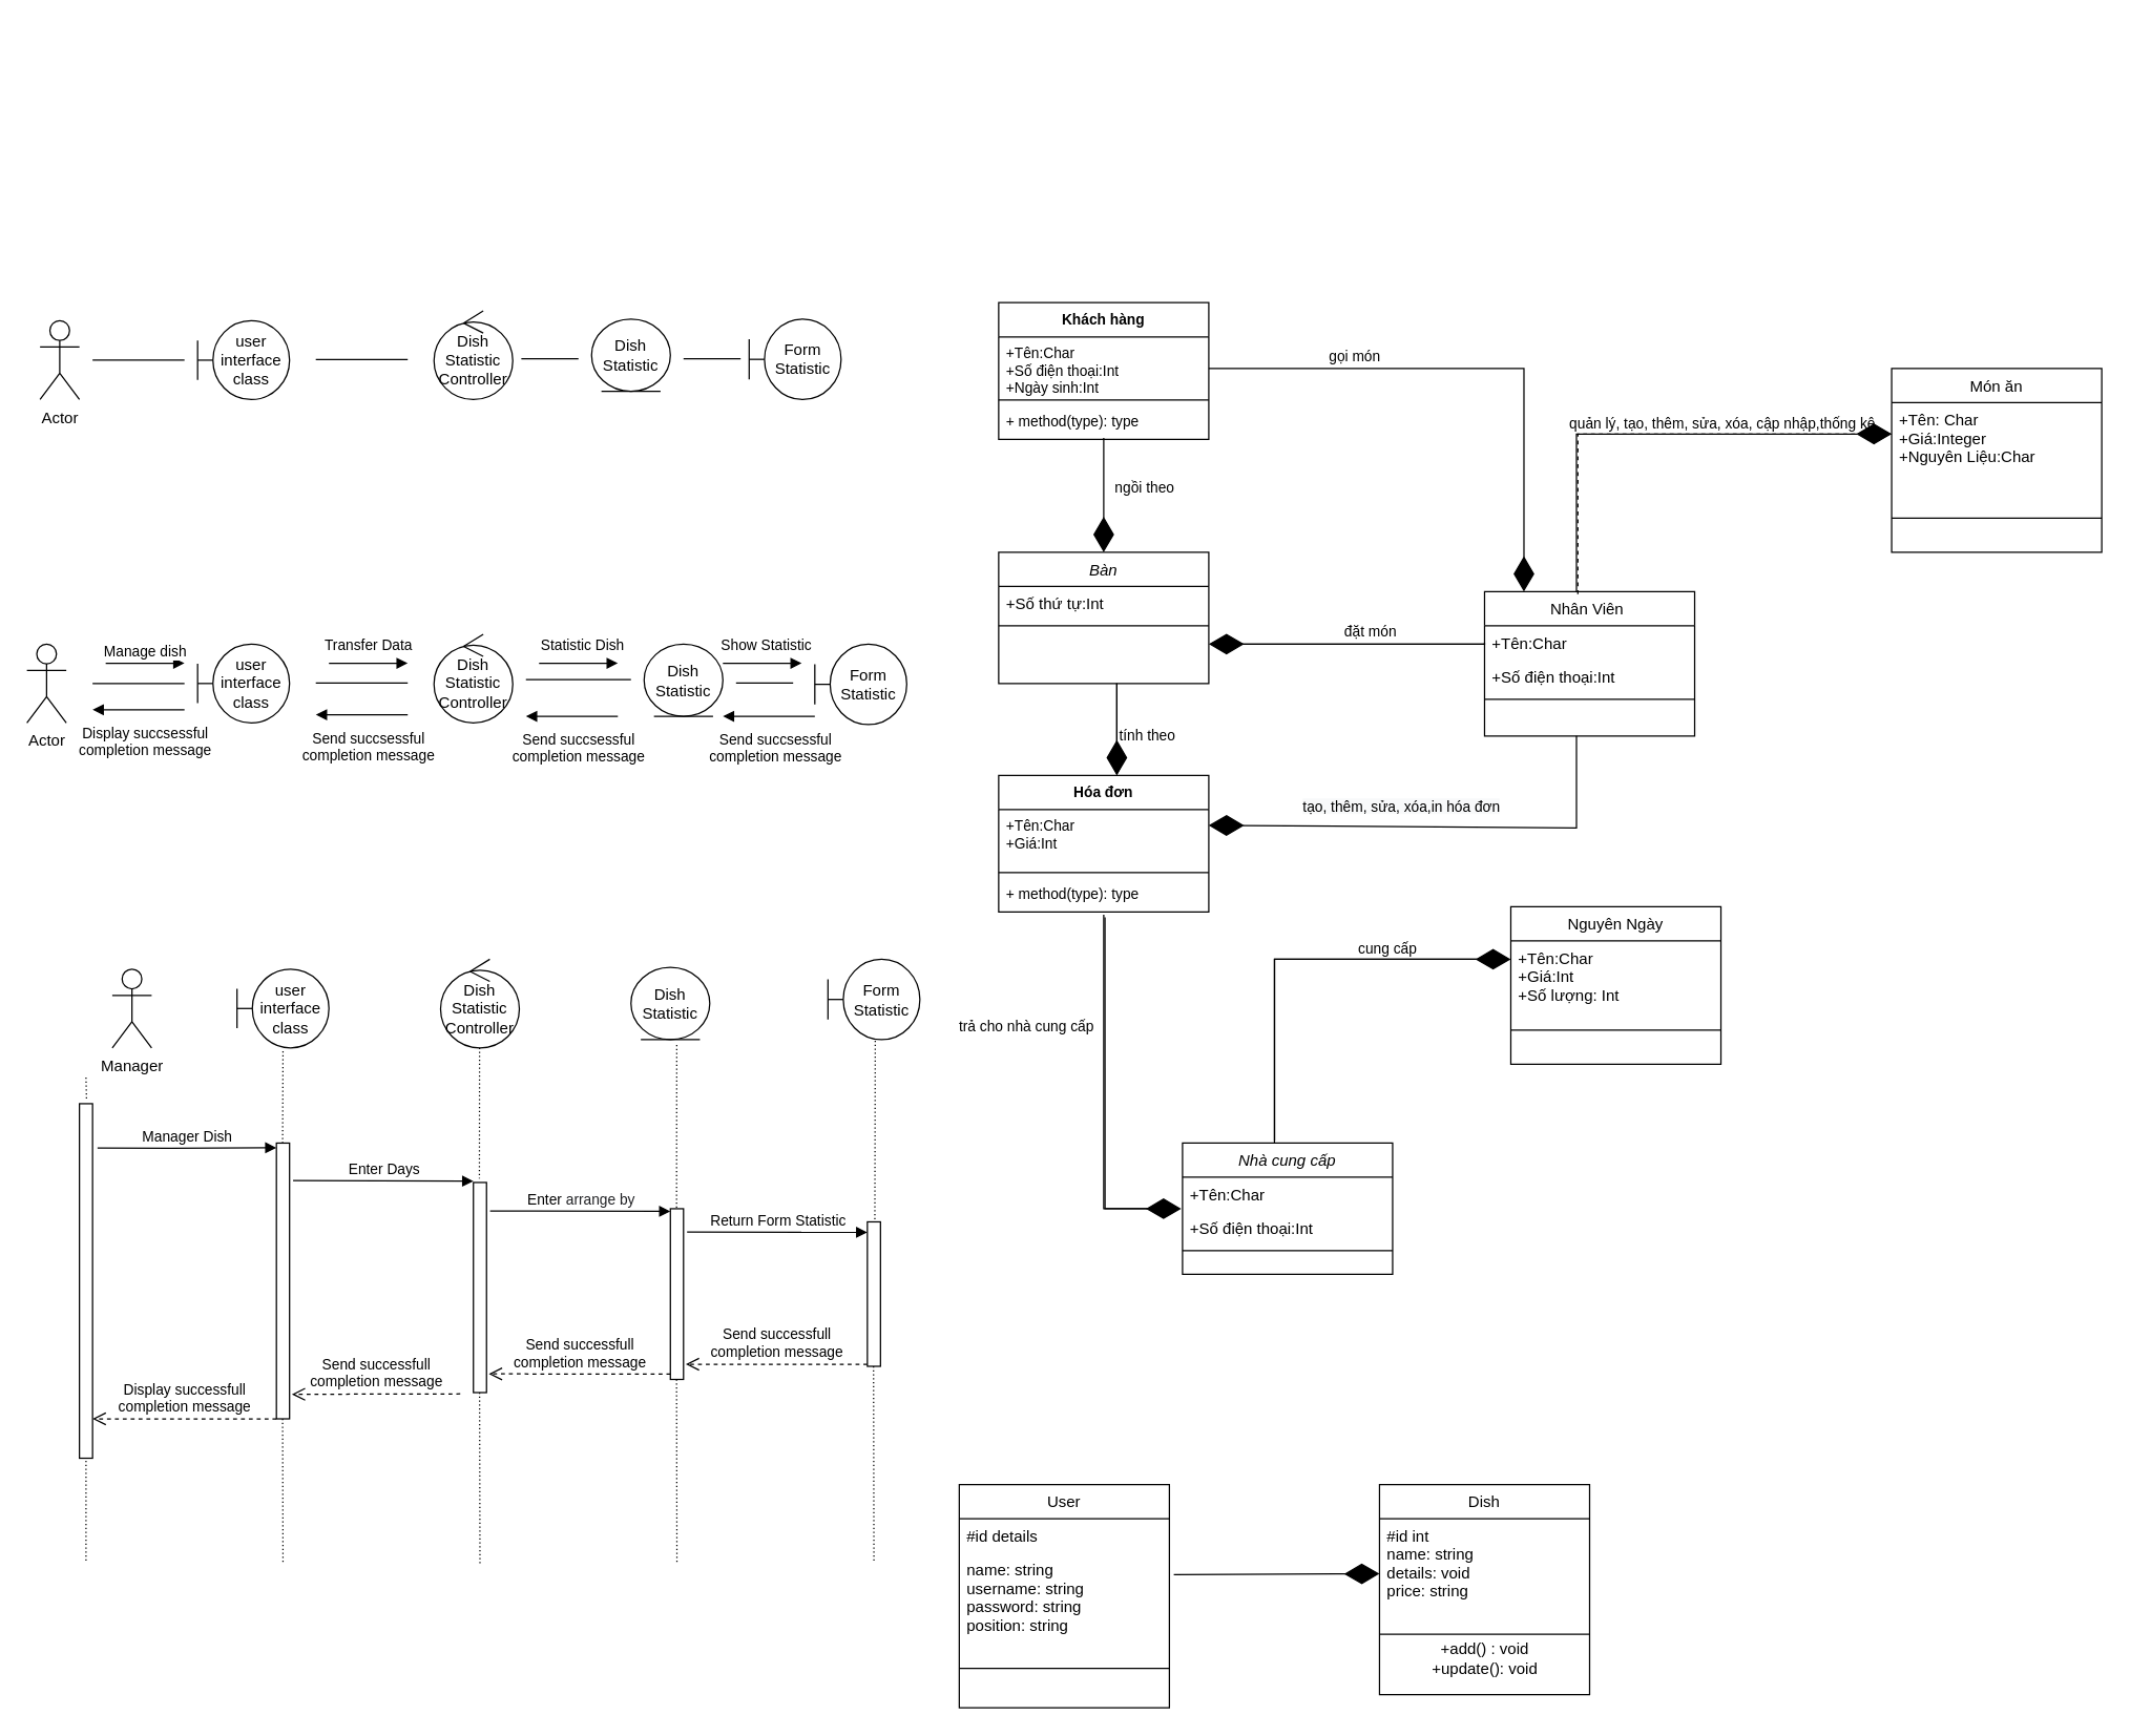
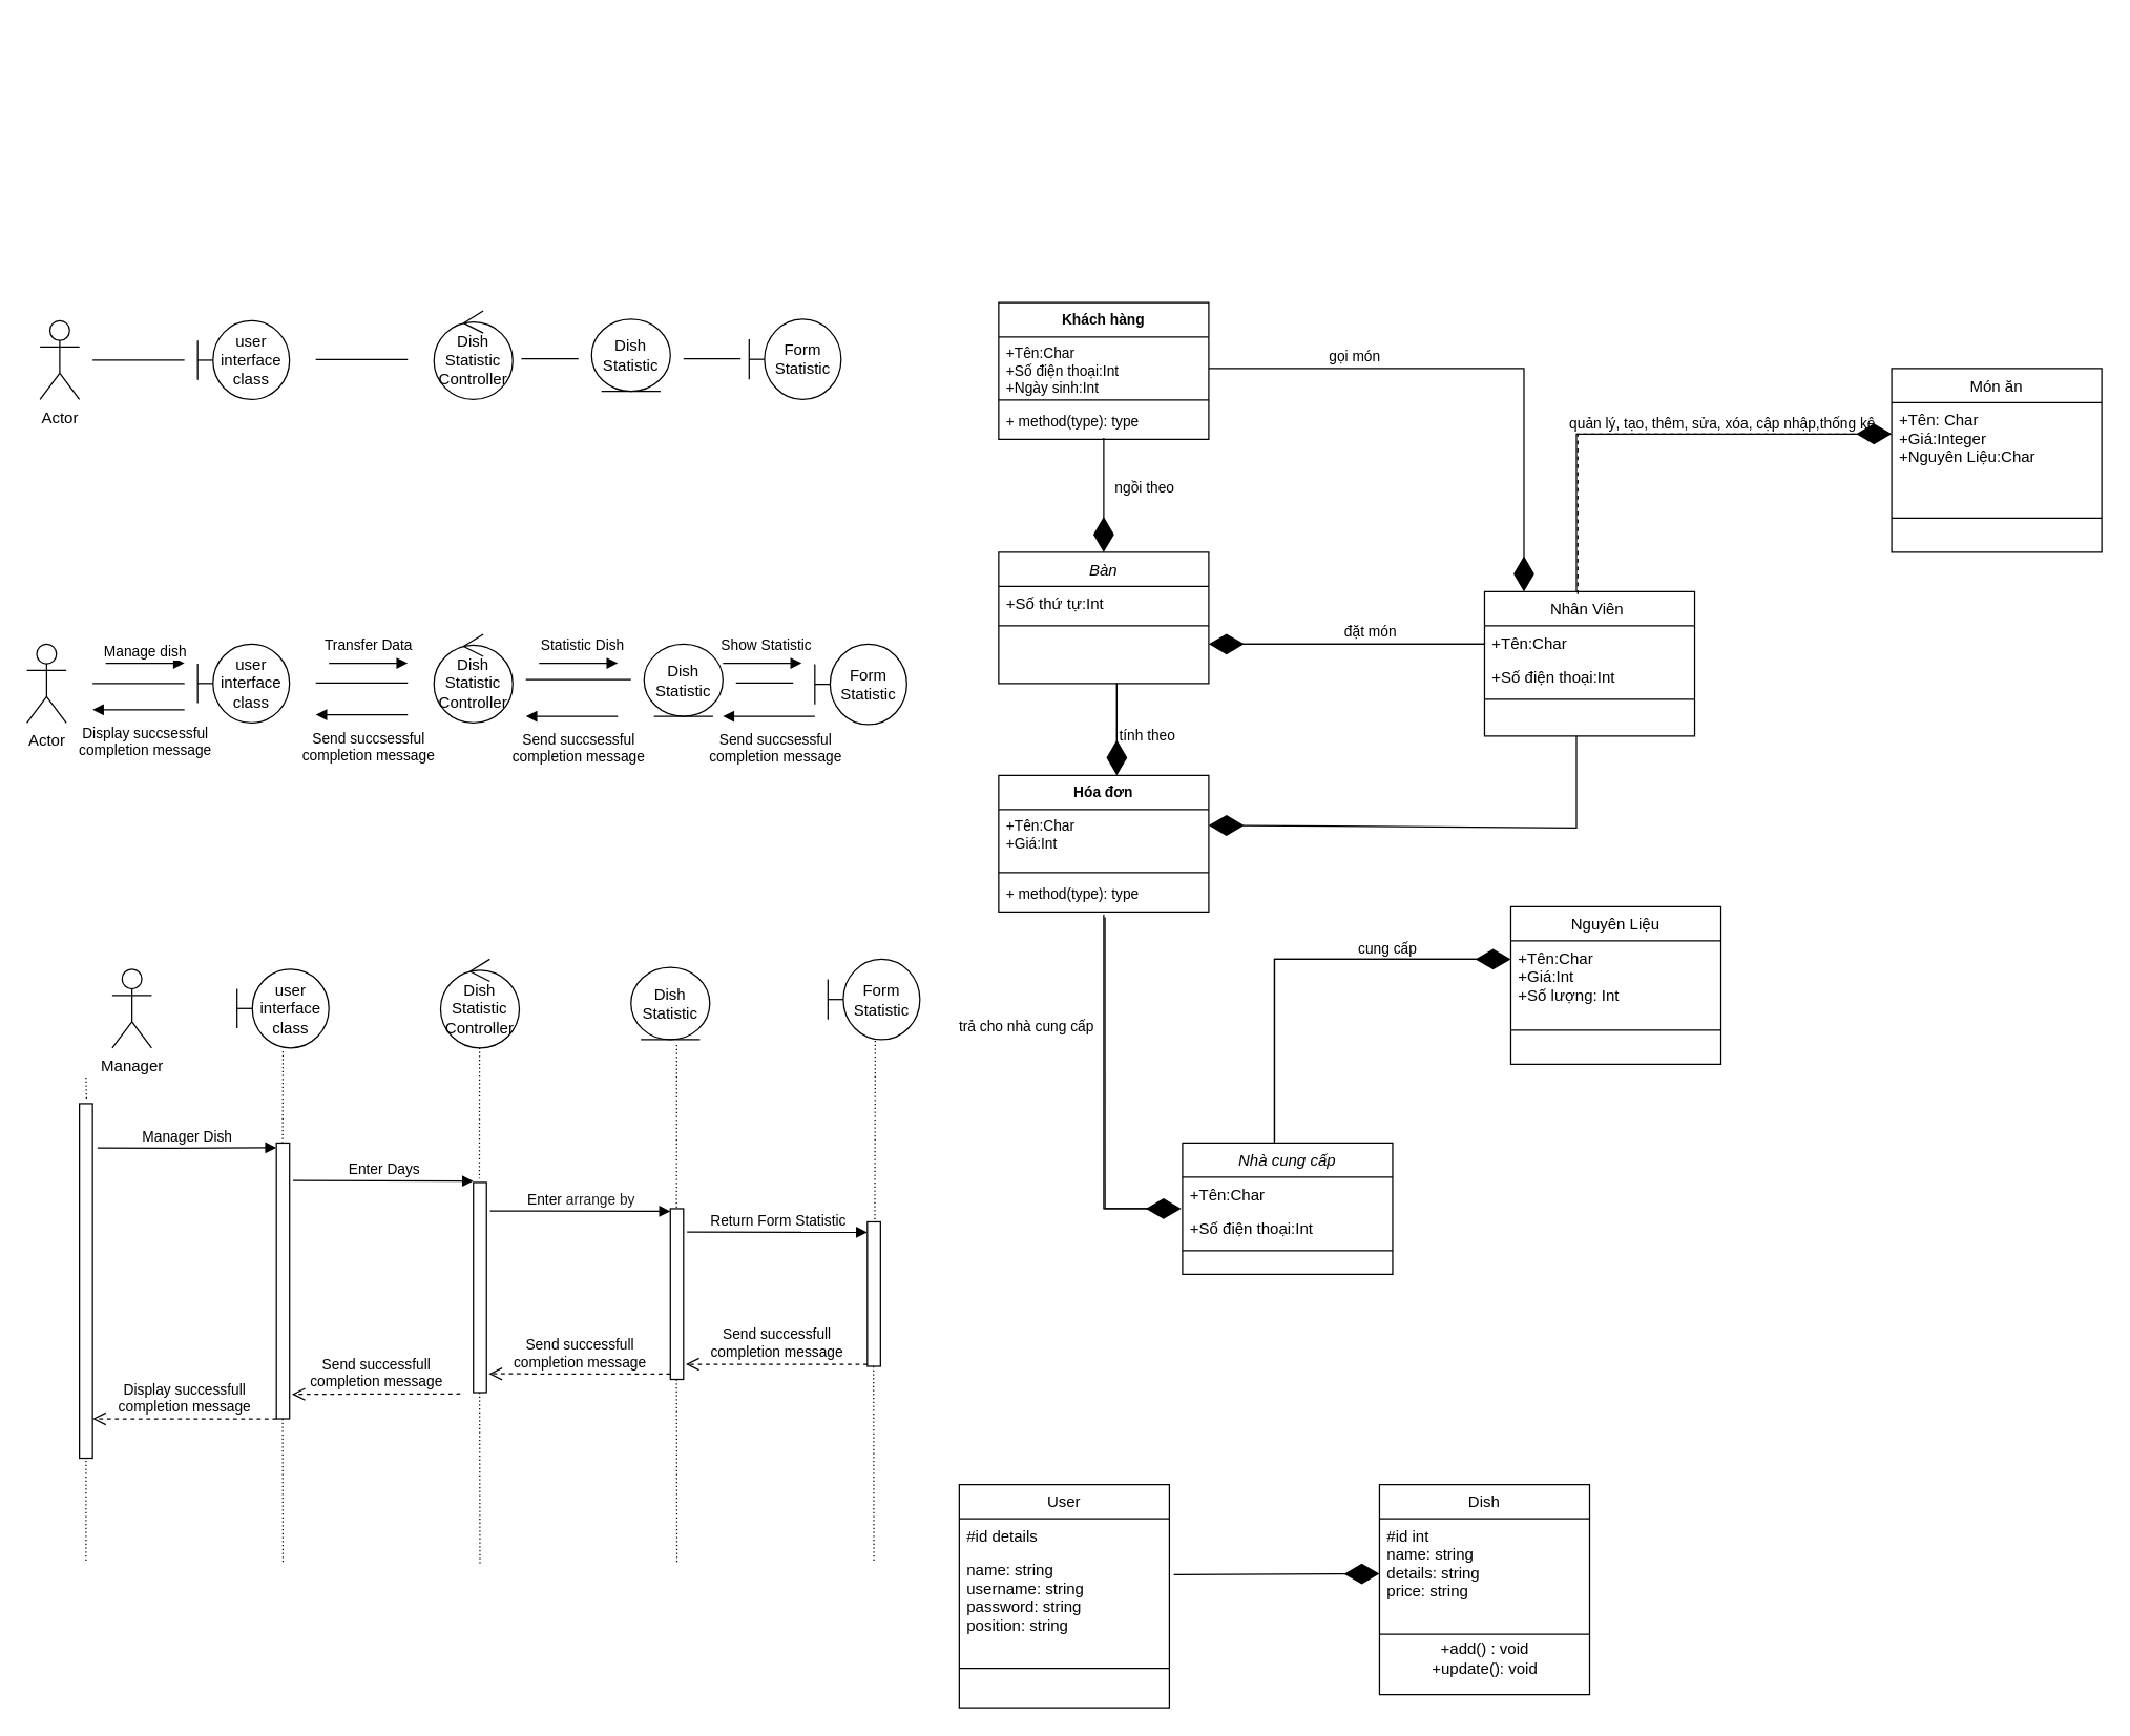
- <mxCell id="54" value="&lt;span style=&quot;color: rgb(0, 0, 0); font-family: Helvetica; font-size: 11px; font-style: normal; font-variant-ligatures: normal; font-variant-caps: normal; font-weight: 400; letter-spacing: normal; orphans: 2; text-align: center; text-indent: 0px; text-transform: none; widows: 2; word-spacing: 0px; -webkit-text-stroke-width: 0px; background-color: rgb(248, 249, 250); text-decoration-thickness: initial; text-decoration-style: initial; text-decoration-color: initial; float: none; display: inline !important;&quot;&gt;tạo, thêm, sửa, xóa,in hóa đơn&lt;/span&gt;" style="text;whiteSpace=wrap;html=1;" parent="1" vertex="1"><mxGeometry x="990" y="600" width="180" height="30" as="geometry" /></mxCell>
- <mxCell id="6" value="Nguyên Ngày" style="swimlane;fontStyle=0;align=center;verticalAlign=top;childLayout=stackLayout;horizontal=1;startSize=26;horizontalStack=0;resizeParent=1;resizeLast=0;collapsible=1;marginBottom=0;rounded=0;shadow=0;strokeWidth=1;" parent="1" vertex="1"><mxGeometry x="1150" y="690" width="160" height="120" as="geometry"><mxRectangle x="340" y="380" width="170" height="26" as="alternateBounds" /></mxGeometry></mxCell>
+ <mxCell id="6" value="Nguyên Liệu" style="swimlane;fontStyle=0;align=center;verticalAlign=top;childLayout=stackLayout;horizontal=1;startSize=26;horizontalStack=0;resizeParent=1;resizeLast=0;collapsible=1;marginBottom=0;rounded=0;shadow=0;strokeWidth=1;" parent="1" vertex="1"><mxGeometry x="1150" y="690" width="160" height="120" as="geometry"><mxRectangle x="340" y="380" width="170" height="26" as="alternateBounds" /></mxGeometry></mxCell>
- <mxCell id="64" value="#id int   &#10;name: string&#10;details: void&#10;price: string&#10;&#10;" style="text;align=left;verticalAlign=top;spacingLeft=4;spacingRight=4;overflow=hidden;rotatable=0;points=[[0,0.5],[1,0.5]];portConstraint=eastwest;" parent="63" vertex="1"><mxGeometry y="26" width="160" height="84" as="geometry" /></mxCell>
+ <mxCell id="64" value="#id int   &#10;name: string&#10;details: string&#10;price: string&#10;&#10;" style="text;align=left;verticalAlign=top;spacingLeft=4;spacingRight=4;overflow=hidden;rotatable=0;points=[[0,0.5],[1,0.5]];portConstraint=eastwest;" parent="63" vertex="1"><mxGeometry y="26" width="160" height="84" as="geometry" /></mxCell>
